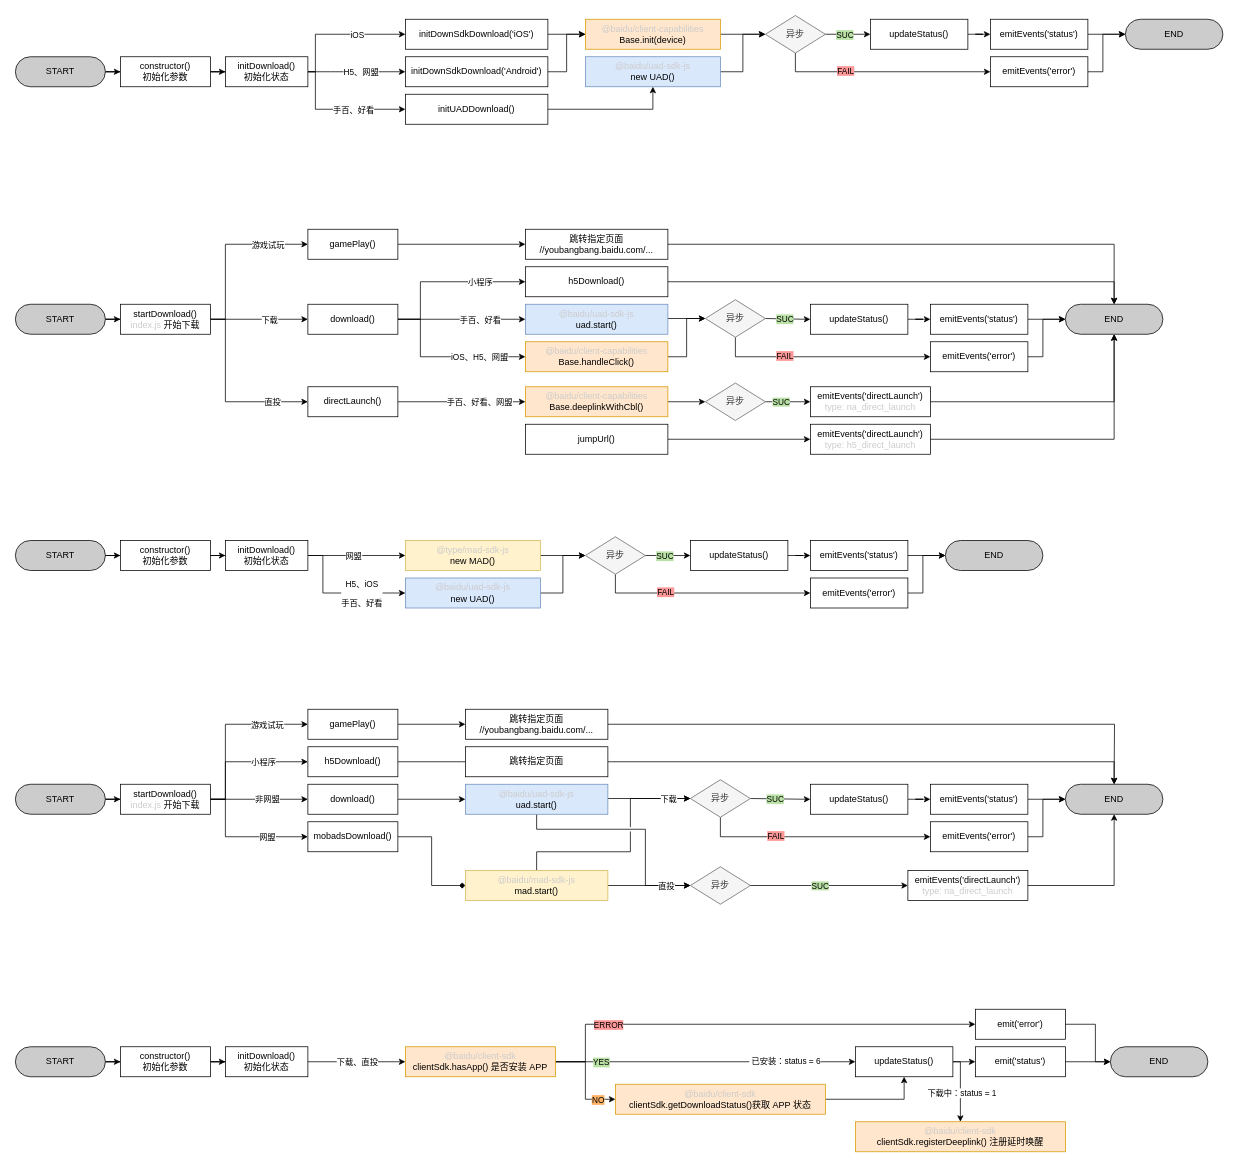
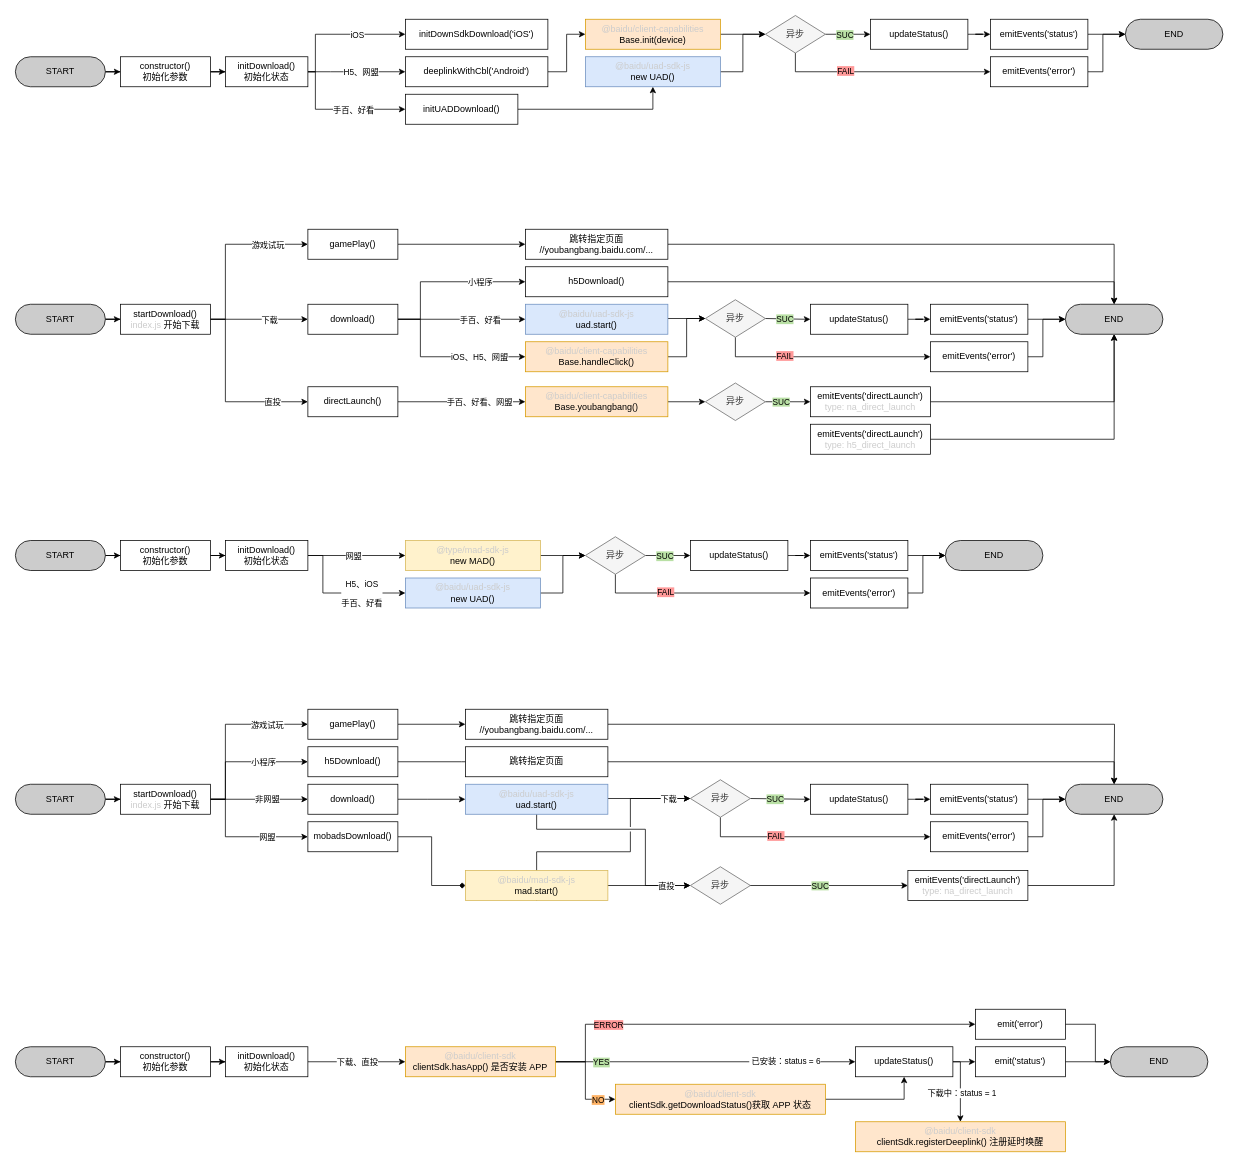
- <mxCell id="13" value="" style="edgeStyle=orthogonalEdgeStyle;rounded=0;orthogonalLoop=1;jettySize=auto;html=1;" parent="1" source="14" target="20" edge="1"><mxGeometry relative="1" as="geometry" /></mxCell>
- <mxCell id="18" value="initDownSdkDownload('Android')" style="rounded=1;whiteSpace=wrap;html=1;arcSize=0;" parent="1" vertex="1"><mxGeometry x="540" y="75" width="190" height="40" as="geometry" /></mxCell>
+ <mxCell id="18" value="deeplinkWithCbl('Android')" style="rounded=1;whiteSpace=wrap;html=1;arcSize=0;" parent="1" vertex="1"><mxGeometry x="540" y="75" width="190" height="40" as="geometry" /></mxCell>
- <mxCell id="16" value="initUADDownload()" style="rounded=1;whiteSpace=wrap;html=1;arcSize=0;" parent="1" vertex="1"><mxGeometry x="540" y="125" width="190" height="40" as="geometry" /></mxCell>
+ <mxCell id="16" value="initUADDownload()" style="rounded=1;whiteSpace=wrap;html=1;arcSize=0;" parent="1" vertex="1"><mxGeometry x="540" y="125" width="150" height="40" as="geometry" /></mxCell>
- <mxCell id="65" value="&lt;font color=&quot;#cccccc&quot;&gt;@baidu/client-capabilities&lt;br&gt;&lt;/font&gt;Base.deeplinkWithCbl()" style="whiteSpace=wrap;html=1;rounded=1;arcSize=0;fillColor=#ffe6cc;strokeColor=#d79b00;" parent="1" vertex="1"><mxGeometry x="700" y="515" width="190" height="40" as="geometry" /></mxCell>
+ <mxCell id="65" value="&lt;font color=&quot;#cccccc&quot;&gt;@baidu/client-capabilities&lt;br&gt;&lt;/font&gt;Base.youbangbang()" style="whiteSpace=wrap;html=1;rounded=1;arcSize=0;fillColor=#ffe6cc;strokeColor=#d79b00;" parent="1" vertex="1"><mxGeometry x="700" y="515" width="190" height="40" as="geometry" /></mxCell>
- <mxCell id="74" value="jumpUrl()" style="whiteSpace=wrap;html=1;rounded=1;arcSize=0;" parent="1" vertex="1"><mxGeometry x="700" y="565" width="190" height="40" as="geometry" /></mxCell>
- <mxCell id="73" style="edgeStyle=orthogonalEdgeStyle;rounded=0;jumpStyle=gap;orthogonalLoop=1;jettySize=auto;html=1;entryX=0;entryY=0.5;entryDx=0;entryDy=0;fontColor=#000000;" parent="1" source="74" target="72" edge="1"><mxGeometry relative="1" as="geometry" /></mxCell>
